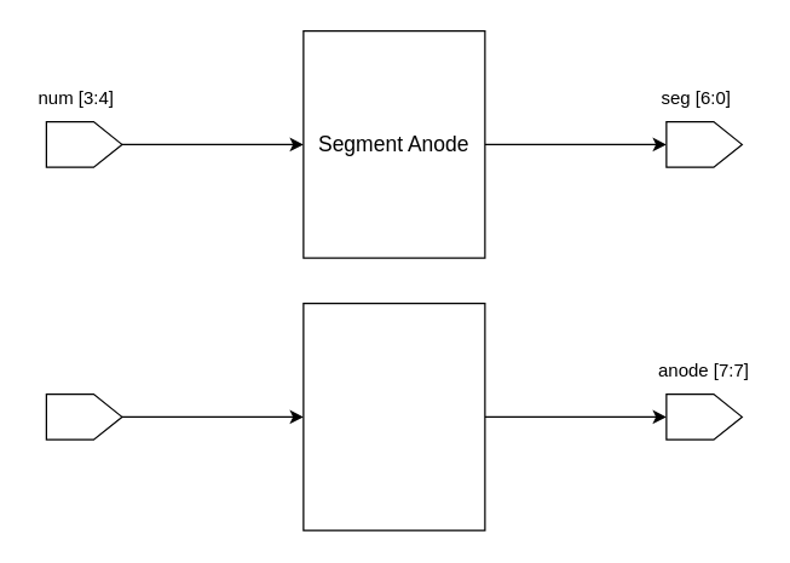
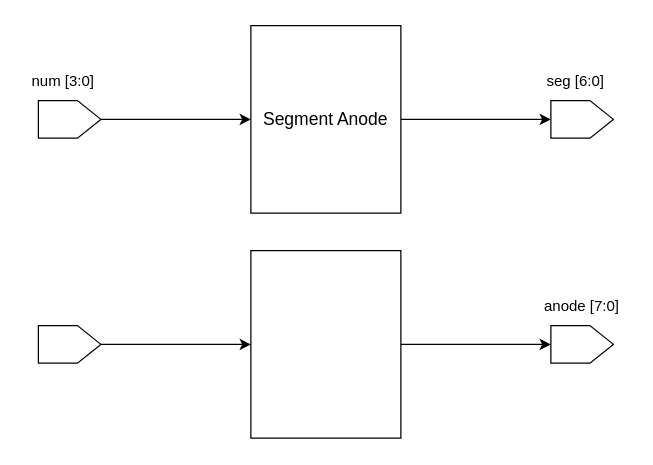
- <mxCell id="8" value="num [3:4]" style="text;html=1;align=center;verticalAlign=middle;whiteSpace=wrap;rounded=0;" vertex="1" parent="1"><mxGeometry x="20" y="50" width="60" height="30" as="geometry" /></mxCell>
+ <mxCell id="8" value="num [3:0]" style="text;html=1;align=center;verticalAlign=middle;whiteSpace=wrap;rounded=0;" vertex="1" parent="1"><mxGeometry x="20" y="50" width="60" height="30" as="geometry" /></mxCell>
- <mxCell id="15" value="anode [7:7]" style="text;html=1;align=center;verticalAlign=middle;whiteSpace=wrap;rounded=0;" vertex="1" parent="1"><mxGeometry x="430" y="230" width="70" height="30" as="geometry" /></mxCell>
+ <mxCell id="15" value="anode [7:0]" style="text;html=1;align=center;verticalAlign=middle;whiteSpace=wrap;rounded=0;" vertex="1" parent="1"><mxGeometry x="430" y="230" width="70" height="30" as="geometry" /></mxCell>
